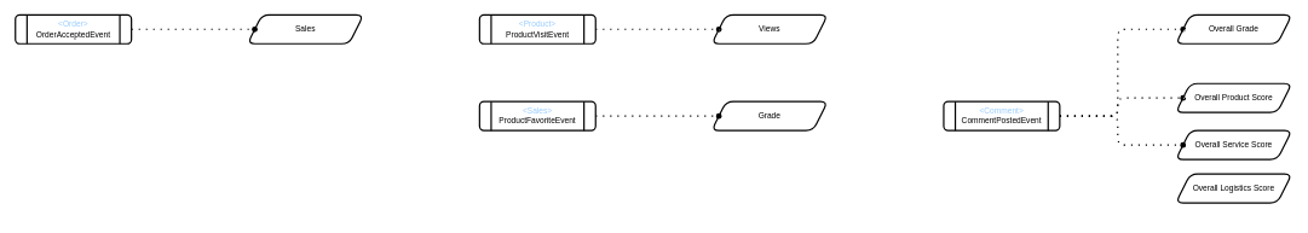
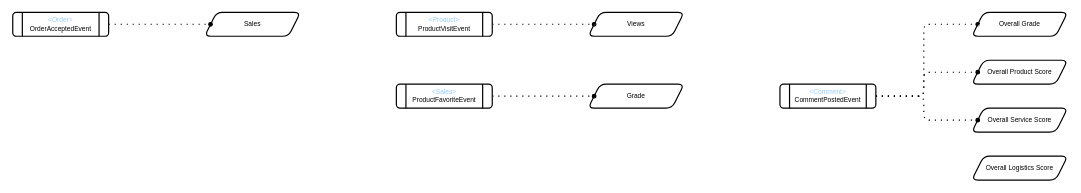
- <mxCell id="16" value="Overall Product Score" style="shape=parallelogram;perimeter=parallelogramPerimeter;whiteSpace=wrap;html=1;fixedSize=1;rounded=1;shadow=0;glass=0;labelBackgroundColor=none;fillStyle=dashed;strokeWidth=2;fontSize=11;" vertex="1" parent="1"><mxGeometry x="1620" y="115" width="160" height="40" as="geometry" /></mxCell>
+ <mxCell id="16" value="Overall Product Score" style="shape=parallelogram;perimeter=parallelogramPerimeter;whiteSpace=wrap;html=1;fixedSize=1;rounded=1;shadow=0;glass=0;labelBackgroundColor=none;fillStyle=dashed;strokeWidth=2;fontSize=11;" vertex="1" parent="1"><mxGeometry x="1620" y="100" width="160" height="40" as="geometry" /></mxCell>
- <mxCell id="18" value="Overall Logistics Score" style="shape=parallelogram;perimeter=parallelogramPerimeter;whiteSpace=wrap;html=1;fixedSize=1;rounded=1;shadow=0;glass=0;labelBackgroundColor=none;fillStyle=dashed;strokeWidth=2;fontSize=11;" vertex="1" parent="1"><mxGeometry x="1620" y="240" width="160" height="40" as="geometry" /></mxCell>
+ <mxCell id="18" value="Overall Logistics Score" style="shape=parallelogram;perimeter=parallelogramPerimeter;whiteSpace=wrap;html=1;fixedSize=1;rounded=1;shadow=0;glass=0;labelBackgroundColor=none;fillStyle=dashed;strokeWidth=2;fontSize=11;" vertex="1" parent="1"><mxGeometry x="1620" y="260" width="160" height="40" as="geometry" /></mxCell>
